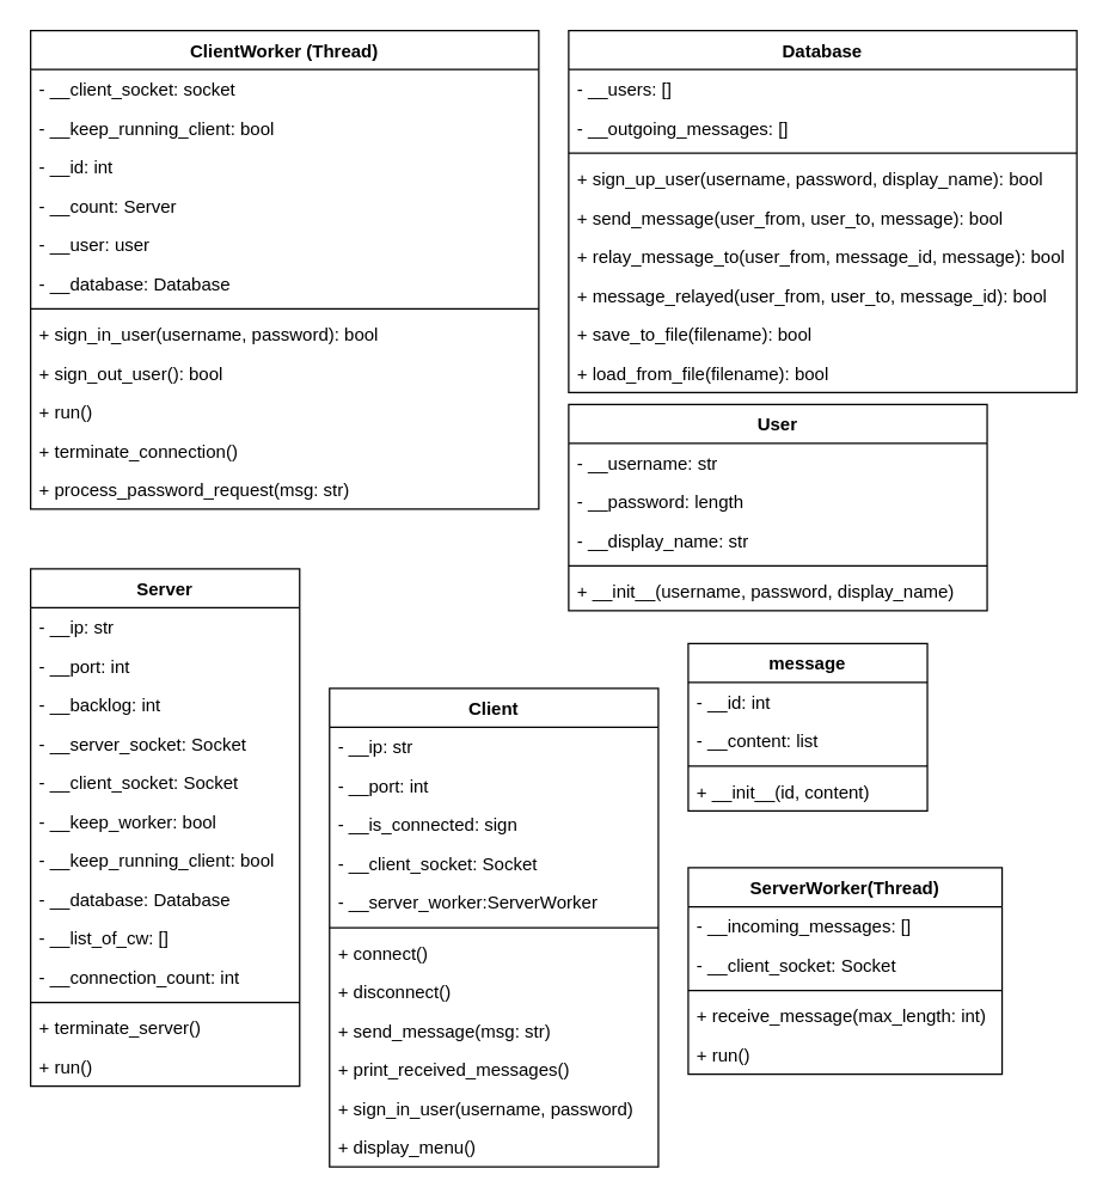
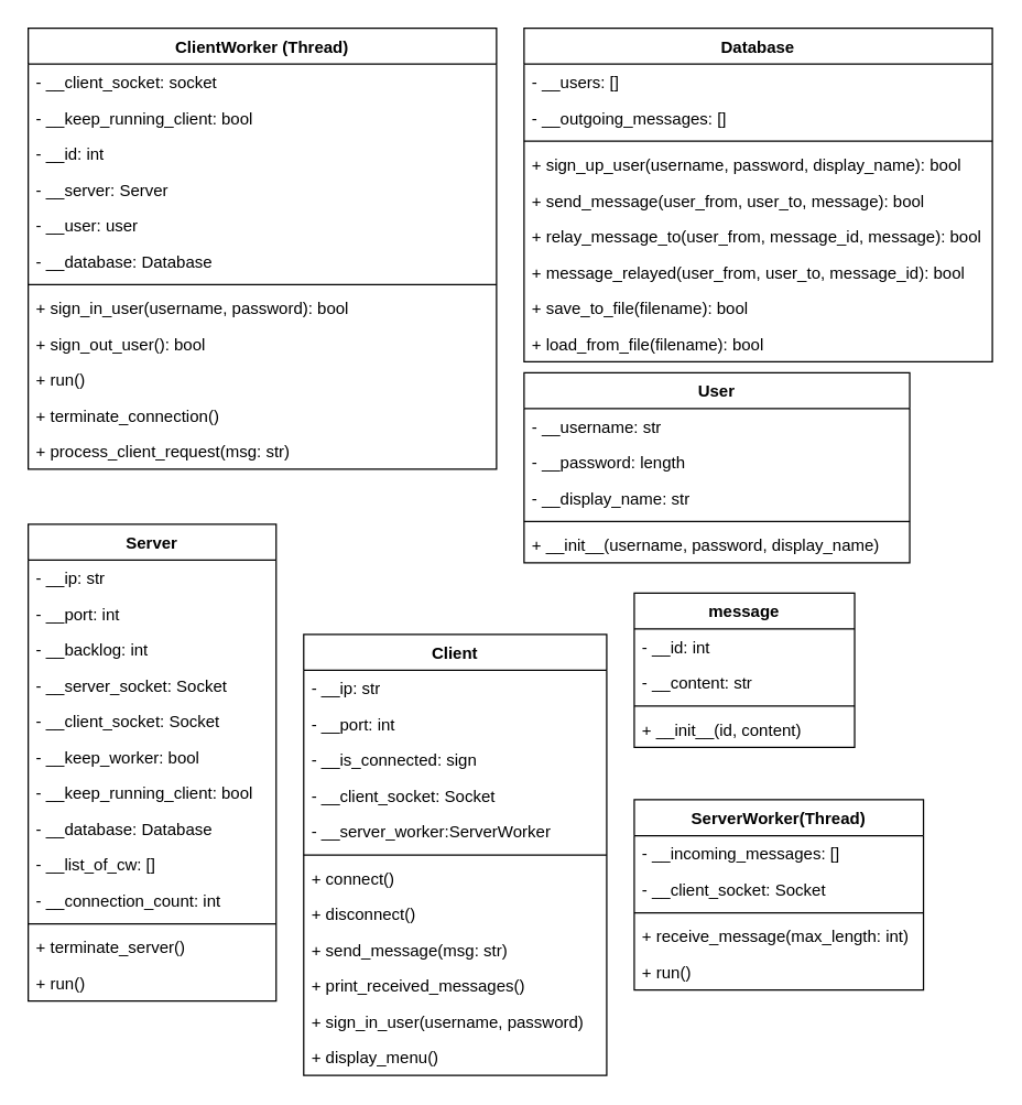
- <mxCell id="6" value="- __count: Server" style="text;strokeColor=none;fillColor=none;align=left;verticalAlign=top;spacingLeft=4;spacingRight=4;overflow=hidden;rotatable=0;points=[[0,0.5],[1,0.5]];portConstraint=eastwest;" vertex="1" parent="2"><mxGeometry y="104" width="340" height="26" as="geometry" /></mxCell>
+ <mxCell id="6" value="- __server: Server" style="text;strokeColor=none;fillColor=none;align=left;verticalAlign=top;spacingLeft=4;spacingRight=4;overflow=hidden;rotatable=0;points=[[0,0.5],[1,0.5]];portConstraint=eastwest;" vertex="1" parent="2"><mxGeometry y="104" width="340" height="26" as="geometry" /></mxCell>
- <mxCell id="14" value="+ process_password_request(msg: str)" style="text;strokeColor=none;fillColor=none;align=left;verticalAlign=top;spacingLeft=4;spacingRight=4;overflow=hidden;rotatable=0;points=[[0,0.5],[1,0.5]];portConstraint=eastwest;" vertex="1" parent="2"><mxGeometry y="294" width="340" height="26" as="geometry" /></mxCell>
+ <mxCell id="14" value="+ process_client_request(msg: str)" style="text;strokeColor=none;fillColor=none;align=left;verticalAlign=top;spacingLeft=4;spacingRight=4;overflow=hidden;rotatable=0;points=[[0,0.5],[1,0.5]];portConstraint=eastwest;" vertex="1" parent="2"><mxGeometry y="294" width="340" height="26" as="geometry" /></mxCell>
- <mxCell id="47" value="- __content: list" style="text;strokeColor=none;fillColor=none;align=left;verticalAlign=top;spacingLeft=4;spacingRight=4;overflow=hidden;rotatable=0;points=[[0,0.5],[1,0.5]];portConstraint=eastwest;" vertex="1" parent="45"><mxGeometry y="52" width="160" height="26" as="geometry" /></mxCell>
+ <mxCell id="47" value="- __content: str" style="text;strokeColor=none;fillColor=none;align=left;verticalAlign=top;spacingLeft=4;spacingRight=4;overflow=hidden;rotatable=0;points=[[0,0.5],[1,0.5]];portConstraint=eastwest;" vertex="1" parent="45"><mxGeometry y="52" width="160" height="26" as="geometry" /></mxCell>
